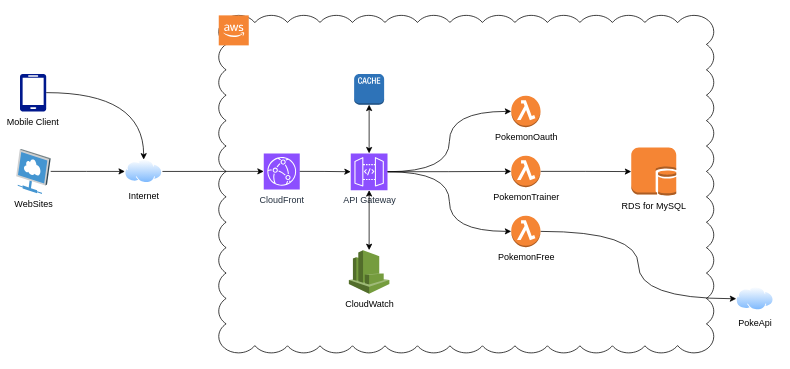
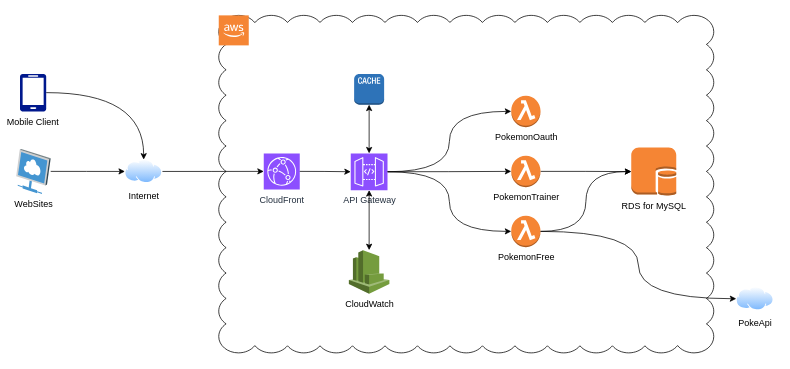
+ <mxCell id="26" style="edgeStyle=orthogonalEdgeStyle;rounded=0;orthogonalLoop=1;jettySize=auto;html=1;entryX=0;entryY=0.5;entryDx=0;entryDy=0;entryPerimeter=0;curved=1;" edge="1" parent="1" source="22" target="23"><mxGeometry relative="1" as="geometry" /></mxCell>
